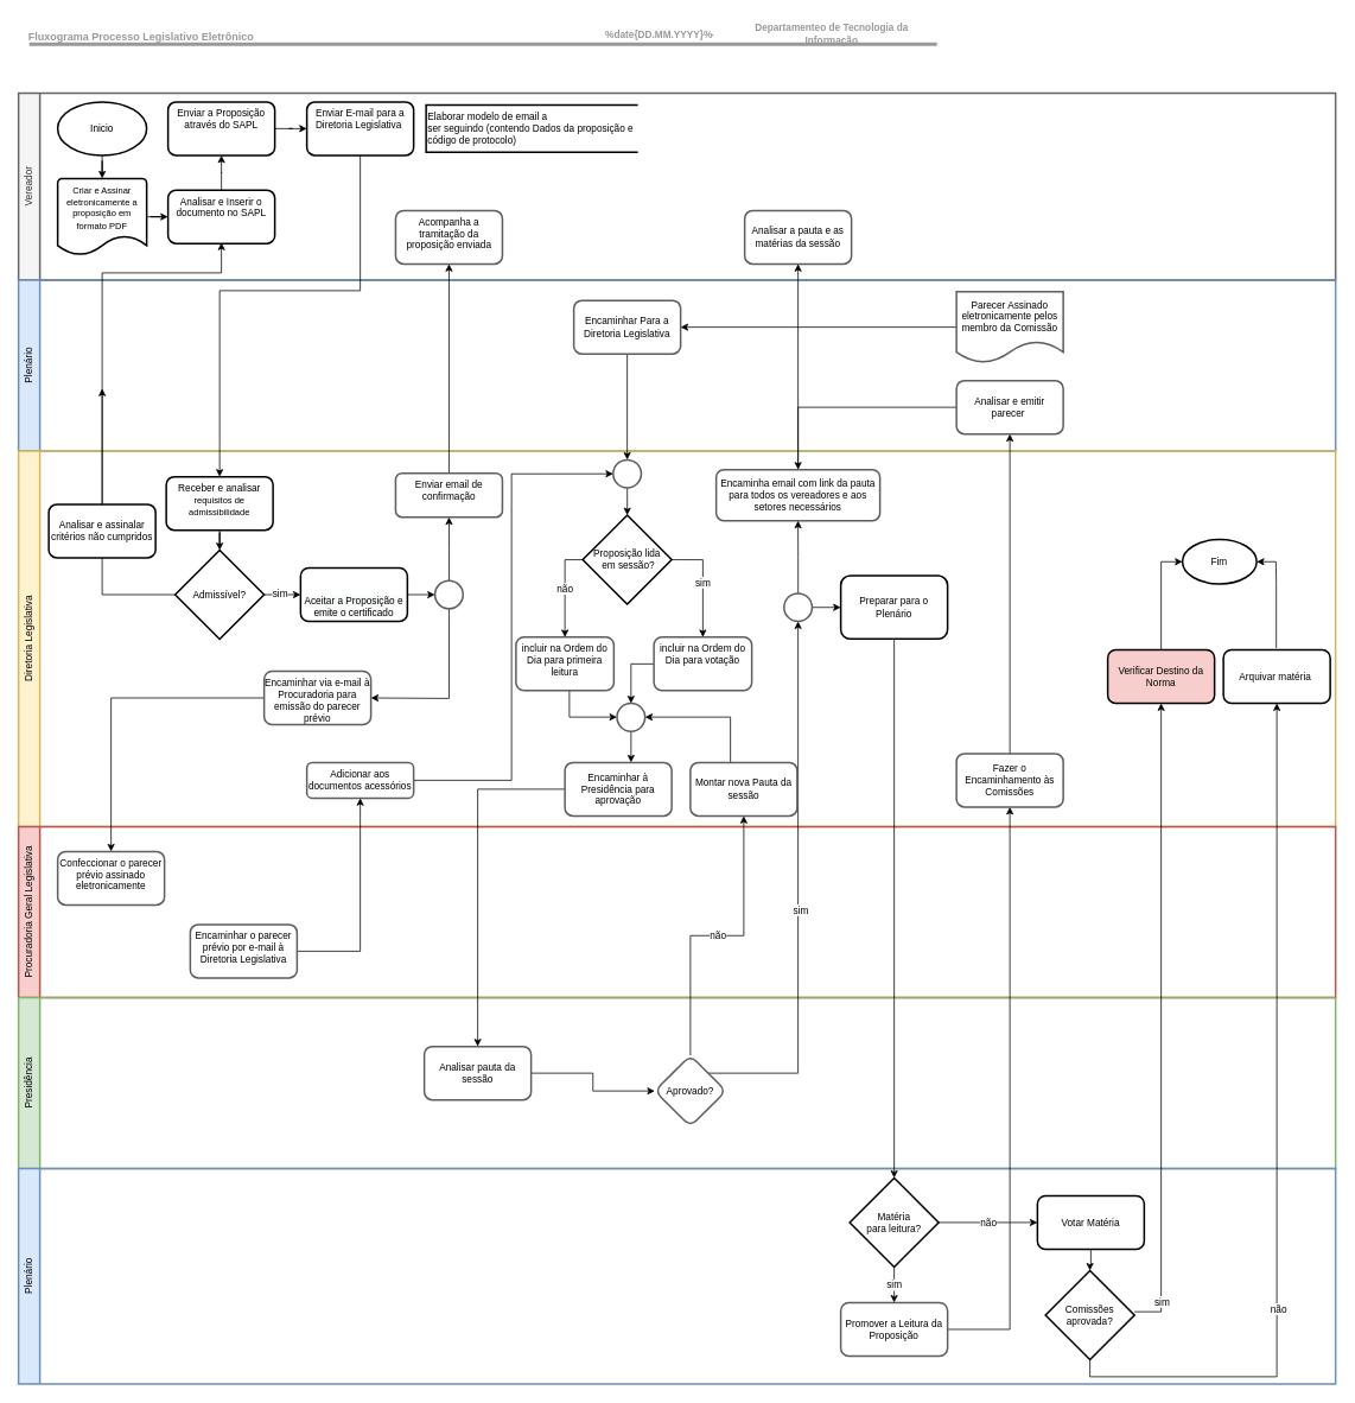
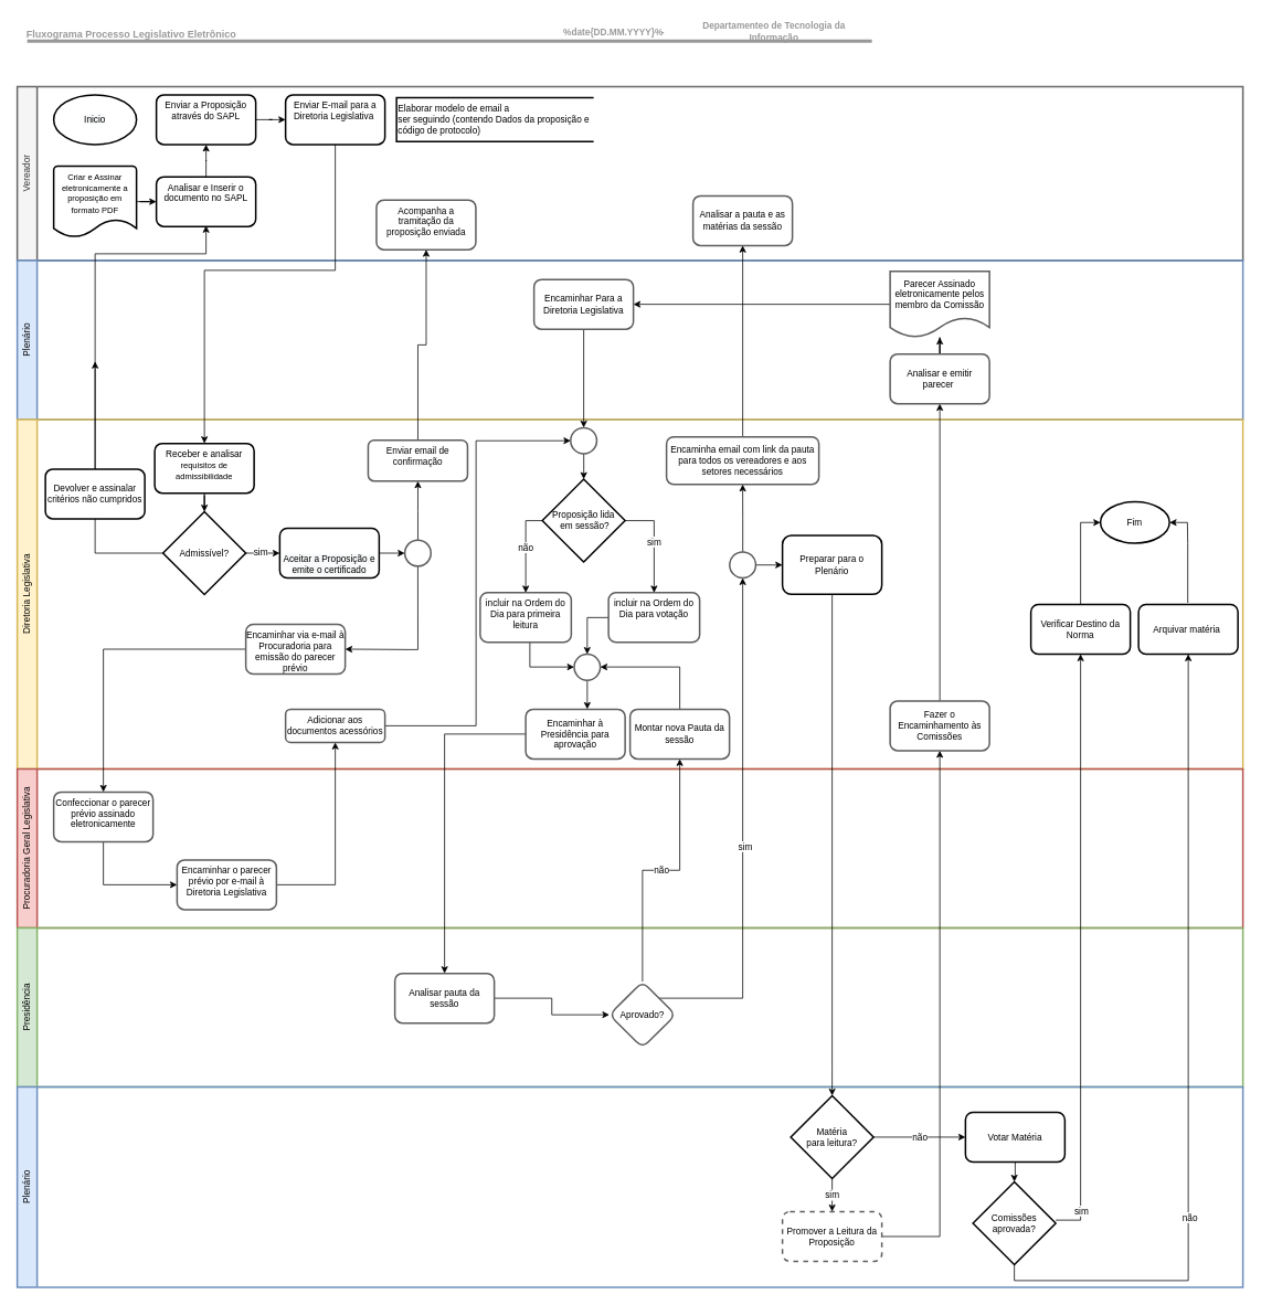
- <mxCell id="15" style="edgeStyle=orthogonalEdgeStyle;rounded=0;orthogonalLoop=1;jettySize=auto;html=1;entryX=0.5;entryY=0;entryDx=0;entryDy=0;entryPerimeter=0;fontSize=11;" edge="1" parent="1" source="16" target="18"><mxGeometry relative="1" as="geometry" /></mxCell>
- <mxCell id="40" value="&lt;span&gt;Acompanha a tramitação da proposição enviada&lt;/span&gt;" style="whiteSpace=wrap;html=1;rounded=1;fontSize=11;verticalAlign=top;strokeColor=#5E5E5E;strokeWidth=2;" vertex="1" parent="1"><mxGeometry x="443.75" y="236" width="120" height="60" as="geometry" /></mxCell>
+ <mxCell id="40" value="&lt;span&gt;Acompanha a tramitação da proposição enviada&lt;/span&gt;" style="whiteSpace=wrap;html=1;rounded=1;fontSize=11;verticalAlign=top;strokeColor=#5E5E5E;strokeWidth=2;" vertex="1" parent="1"><mxGeometry x="453.75" y="241" width="120" height="60" as="geometry" /></mxCell>
- <mxCell id="70" value="" style="edgeStyle=orthogonalEdgeStyle;rounded=0;orthogonalLoop=1;jettySize=auto;html=1;fontSize=11;" edge="1" parent="1" source="71" target="96"><mxGeometry relative="1" as="geometry" /></mxCell>
+ <mxCell id="70" value="" style="edgeStyle=orthogonalEdgeStyle;rounded=0;orthogonalLoop=1;jettySize=auto;html=1;fontSize=11;" edge="1" parent="1" source="71" target="73"><mxGeometry relative="1" as="geometry" /></mxCell>
- <mxCell id="32" value="&lt;span&gt;Analisar e assinalar critérios não cumpridos&lt;/span&gt;" style="whiteSpace=wrap;html=1;rounded=1;fontSize=11;strokeWidth=2;" vertex="1" parent="1"><mxGeometry x="54" y="566" width="120" height="60" as="geometry" /></mxCell>
+ <mxCell id="32" value="&lt;span&gt;Devolver e assinalar critérios não cumpridos&lt;/span&gt;" style="whiteSpace=wrap;html=1;rounded=1;fontSize=11;strokeWidth=2;" vertex="1" parent="1"><mxGeometry x="54" y="566" width="120" height="60" as="geometry" /></mxCell>
- <mxCell id="90" value="Verificar Destino da Norma" style="whiteSpace=wrap;html=1;rounded=1;fontSize=11;strokeWidth=2;fillColor=#f8cecc;" vertex="1" parent="1"><mxGeometry x="1244" y="729.5" width="120" height="60" as="geometry" /></mxCell>
+ <mxCell id="90" value="Verificar Destino da Norma" style="whiteSpace=wrap;html=1;rounded=1;fontSize=11;strokeWidth=2;" vertex="1" parent="1"><mxGeometry x="1244" y="729.5" width="120" height="60" as="geometry" /></mxCell>
- <mxCell id="62" value="&lt;span&gt;Montar nova Pauta da sessão&lt;/span&gt;" style="whiteSpace=wrap;html=1;rounded=1;fontSize=11;strokeColor=#5E5E5E;strokeWidth=2;" vertex="1" parent="1"><mxGeometry x="775" y="856" width="120" height="60" as="geometry" /></mxCell>
+ <mxCell id="62" value="&lt;span&gt;Montar nova Pauta da sessão&lt;/span&gt;" style="whiteSpace=wrap;html=1;rounded=1;fontSize=11;strokeColor=#5E5E5E;strokeWidth=2;" vertex="1" parent="1"><mxGeometry x="760" y="856" width="120" height="60" as="geometry" /></mxCell>
+ <mxCell id="43" value="" style="edgeStyle=orthogonalEdgeStyle;rounded=0;orthogonalLoop=1;jettySize=auto;html=1;fontSize=11;entryX=0;entryY=0.5;entryDx=0;entryDy=0;exitX=0.5;exitY=1;exitDx=0;exitDy=0;" edge="1" parent="1" source="44" target="46"><mxGeometry relative="1" as="geometry" /></mxCell>
- <mxCell id="67" value="Promover a Leitura da Proposição" style="whiteSpace=wrap;html=1;rounded=1;fontSize=11;align=center;verticalAlign=middle;strokeColor=#5E5E5E;strokeWidth=2;" vertex="1" parent="1"><mxGeometry x="944" y="1462.75" width="120" height="60" as="geometry" /></mxCell>
+ <mxCell id="67" value="Promover a Leitura da Proposição" style="whiteSpace=wrap;html=1;rounded=1;fontSize=11;align=center;verticalAlign=middle;strokeColor=#5E5E5E;strokeWidth=2;dashed=1;" vertex="1" parent="1"><mxGeometry x="944" y="1462.75" width="120" height="60" as="geometry" /></mxCell>
